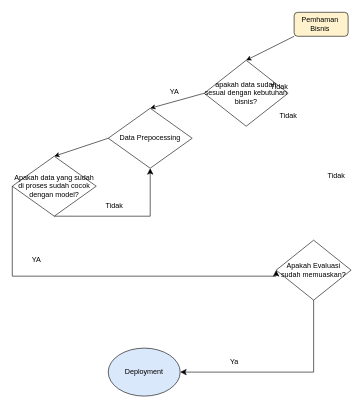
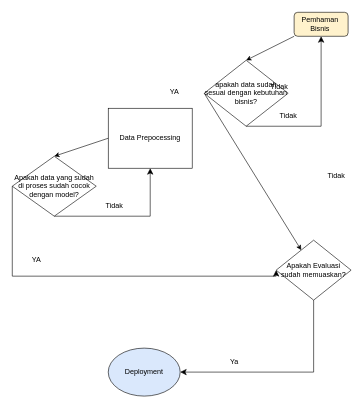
+ <mxCell id="5" value="" style="edgeStyle=segmentEdgeStyle;endArrow=classic;html=1;curved=0;rounded=0;endSize=8;startSize=8;entryX=0.5;entryY=1;entryDx=0;entryDy=0;exitX=0.5;exitY=1;exitDx=0;exitDy=0;" edge="1" parent="1" source="4" target="2"><mxGeometry width="50" height="50" relative="1" as="geometry"><mxPoint x="410" y="160" as="sourcePoint" /><mxPoint x="460" y="110" as="targetPoint" /><Array as="points"><mxPoint x="535" y="210" /></Array></mxGeometry></mxCell>
- <mxCell id="8" value="" style="endArrow=classic;html=1;rounded=0;exitX=0;exitY=0.5;exitDx=0;exitDy=0;entryX=0.5;entryY=0;entryDx=0;entryDy=0;" edge="1" parent="1" source="4" target="7"><mxGeometry width="50" height="50" relative="1" as="geometry"><mxPoint x="190" y="240" as="sourcePoint" /><mxPoint x="210" y="180" as="targetPoint" /></mxGeometry></mxCell>
+ <mxCell id="8" value="" style="endArrow=classic;html=1;rounded=0;exitX=0;exitY=0.5;exitDx=0;exitDy=0;" edge="1" parent="1" source="4" target="15"><mxGeometry width="50" height="50" relative="1" as="geometry"><mxPoint x="190" y="240" as="sourcePoint" /><mxPoint x="210" y="180" as="targetPoint" /></mxGeometry></mxCell>
- <mxCell id="7" value="Data Prepocessing" style="rhombus;whiteSpace=wrap;html=1;" vertex="1" parent="1"><mxGeometry x="180" y="180" width="140" height="100" as="geometry" /></mxCell>
+ <mxCell id="7" value="Data Prepocessing" style="whiteSpace=wrap;html=1;rounded=0;" vertex="1" parent="1"><mxGeometry x="180" y="180" width="140" height="100" as="geometry" /></mxCell>
